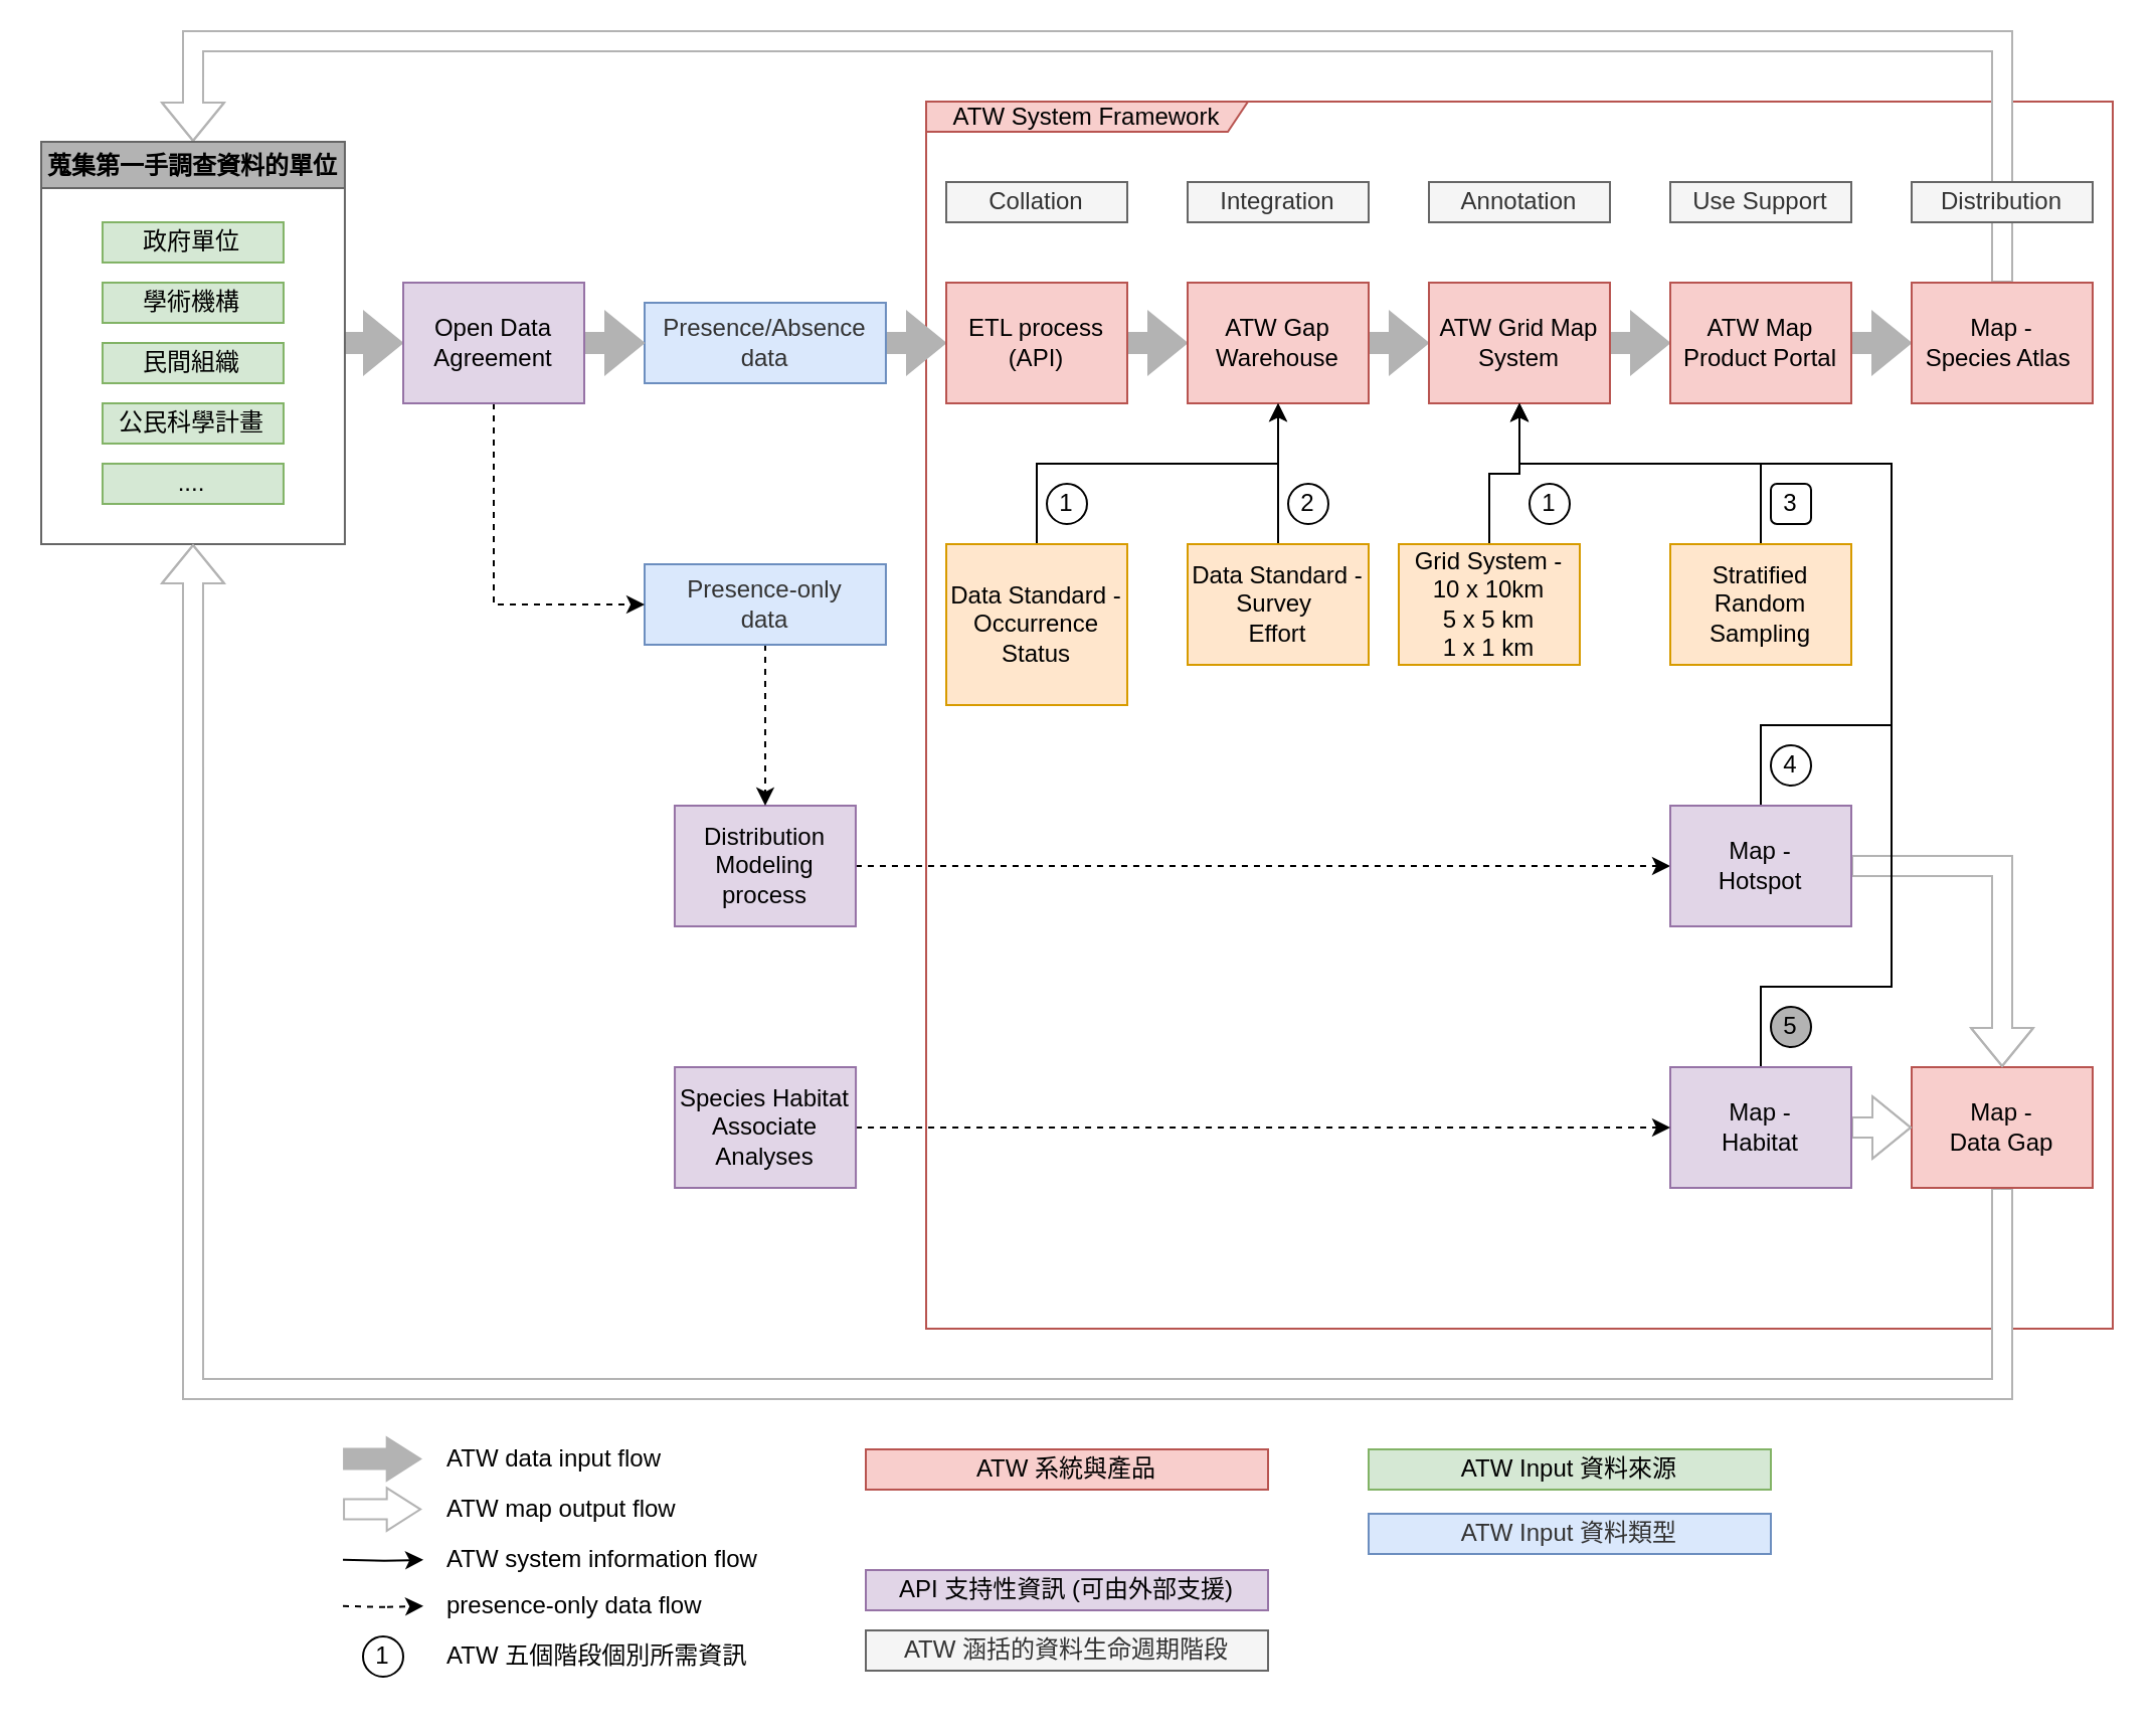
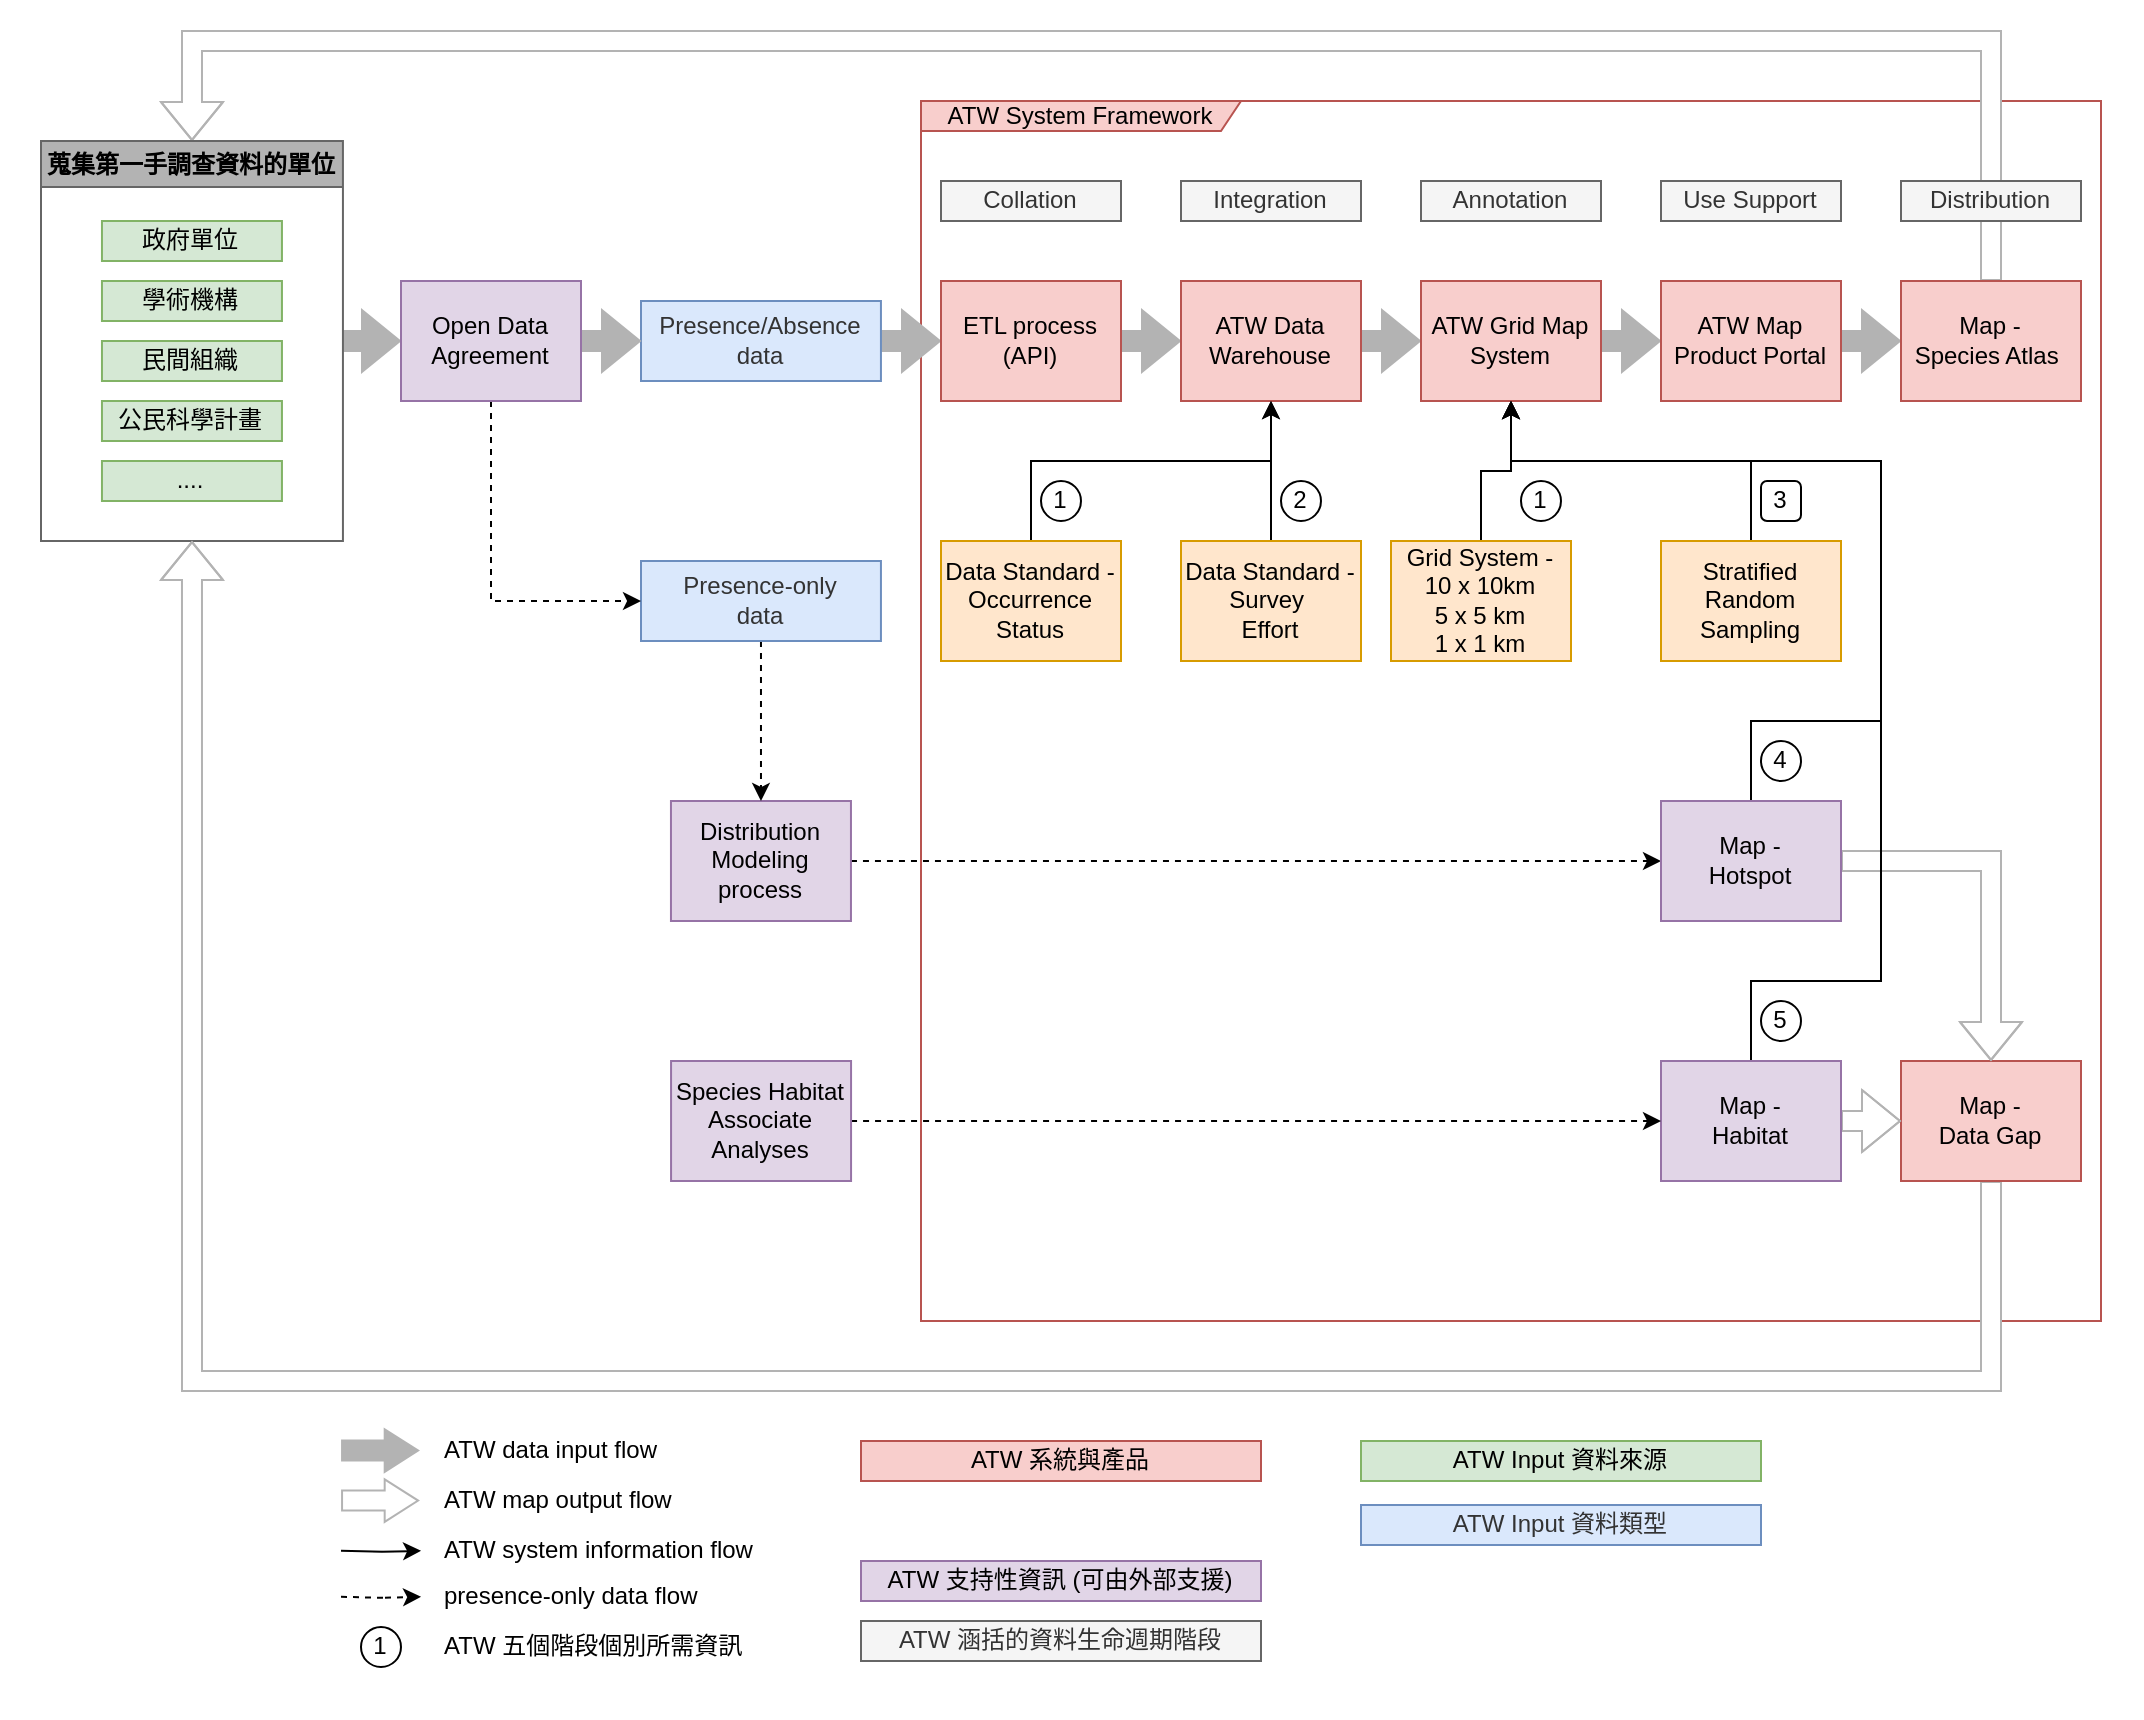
- <mxCell id="8" value="ATW Gap Warehouse" style="text;html=1;strokeColor=#B85450;fillColor=#F8CECC;align=center;verticalAlign=middle;whiteSpace=wrap;rounded=0;" parent="1" vertex="1"><mxGeometry x="590" y="140" width="90" height="60" as="geometry" /></mxCell>
+ <mxCell id="8" value="ATW Data Warehouse" style="text;html=1;strokeColor=#B85450;fillColor=#F8CECC;align=center;verticalAlign=middle;whiteSpace=wrap;rounded=0;" parent="1" vertex="1"><mxGeometry x="590" y="140" width="90" height="60" as="geometry" /></mxCell>
- <mxCell id="35" value="&lt;div&gt;Data Standard&lt;span style=&quot;background-color: initial;&quot;&gt;&amp;nbsp;- Occurrence Status&lt;/span&gt;&lt;/div&gt;" style="text;html=1;strokeColor=#D79B00;fillColor=#FFE6CC;align=center;verticalAlign=middle;whiteSpace=wrap;rounded=0;" parent="1" vertex="1"><mxGeometry x="470" y="270" width="90" height="80" as="geometry" /></mxCell>
+ <mxCell id="35" value="&lt;div&gt;Data Standard&lt;span style=&quot;background-color: initial;&quot;&gt;&amp;nbsp;- Occurrence Status&lt;/span&gt;&lt;/div&gt;" style="text;html=1;strokeColor=#D79B00;fillColor=#FFE6CC;align=center;verticalAlign=middle;whiteSpace=wrap;rounded=0;" parent="1" vertex="1"><mxGeometry x="470" y="270" width="90" height="60" as="geometry" /></mxCell>
- <mxCell id="53" value="5" style="ellipse;whiteSpace=wrap;html=1;aspect=fixed;fillColor=#b3b3b3;" vertex="1" parent="1"><mxGeometry x="880" y="500" width="20" height="20" as="geometry" /></mxCell>
+ <mxCell id="53" value="5" style="ellipse;whiteSpace=wrap;html=1;aspect=fixed;" vertex="1" parent="1"><mxGeometry x="880" y="500" width="20" height="20" as="geometry" /></mxCell>
- <mxCell id="67" value="API 支持性資訊 (可由外部支援)" style="text;html=1;strokeColor=#9673A6;fillColor=#E1D5E7;align=center;verticalAlign=middle;whiteSpace=wrap;rounded=0;" vertex="1" parent="1"><mxGeometry x="430" y="780" width="200" height="20" as="geometry" /></mxCell>
+ <mxCell id="67" value="ATW 支持性資訊 (可由外部支援)" style="text;html=1;strokeColor=#9673A6;fillColor=#E1D5E7;align=center;verticalAlign=middle;whiteSpace=wrap;rounded=0;" vertex="1" parent="1"><mxGeometry x="430" y="780" width="200" height="20" as="geometry" /></mxCell>
